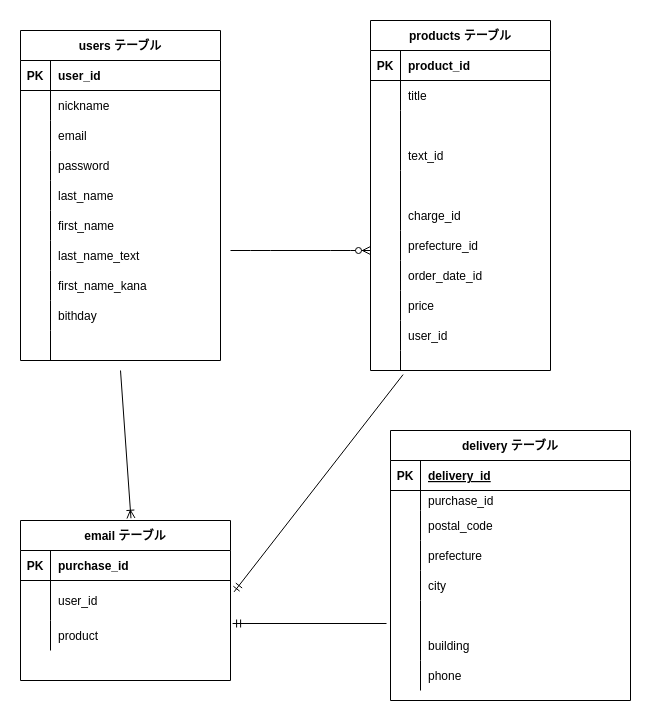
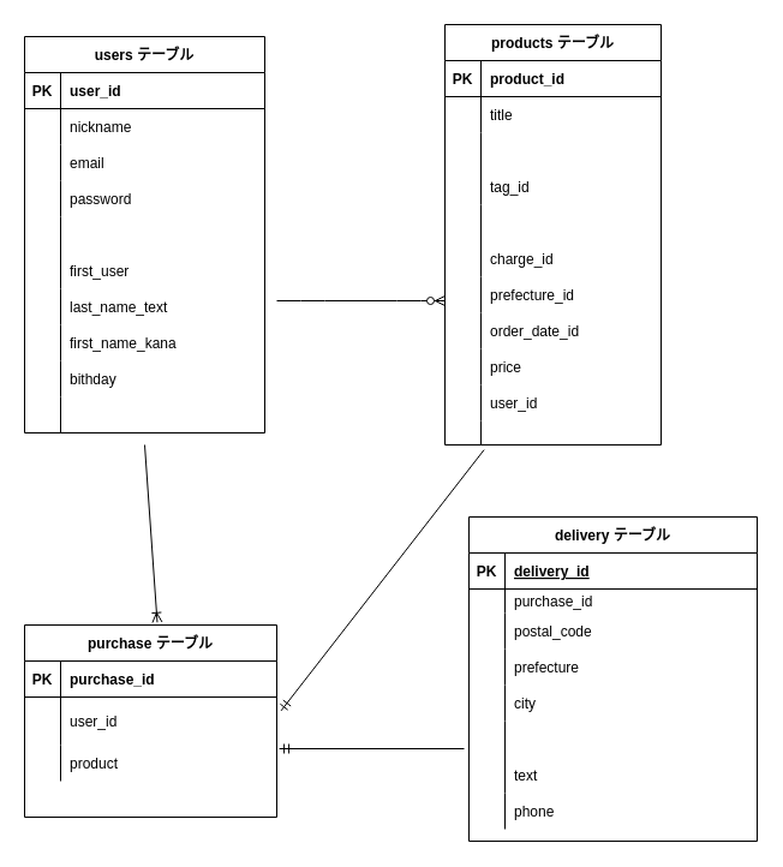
- <mxCell id="44" value="text_id" style="shape=partialRectangle;connectable=0;fillColor=none;top=0;left=0;bottom=0;right=0;align=left;spacingLeft=6;overflow=hidden;" vertex="1" parent="42"><mxGeometry x="30" width="150" height="30" as="geometry" /></mxCell>
+ <mxCell id="44" value="tag_id" style="shape=partialRectangle;connectable=0;fillColor=none;top=0;left=0;bottom=0;right=0;align=left;spacingLeft=6;overflow=hidden;" vertex="1" parent="42"><mxGeometry x="30" width="150" height="30" as="geometry" /></mxCell>
- <mxCell id="17" value="last_name" style="shape=partialRectangle;connectable=0;fillColor=none;top=0;left=0;bottom=0;right=0;align=left;spacingLeft=6;overflow=hidden;horizontal=1;" vertex="1" parent="15"><mxGeometry x="30" width="170" height="30" as="geometry" /></mxCell>
- <mxCell id="20" value="first_name" style="shape=partialRectangle;connectable=0;fillColor=none;top=0;left=0;bottom=0;right=0;align=left;spacingLeft=6;overflow=hidden;horizontal=1;" vertex="1" parent="18"><mxGeometry x="30" width="170" height="30" as="geometry" /></mxCell>
+ <mxCell id="20" value="first_user" style="shape=partialRectangle;connectable=0;fillColor=none;top=0;left=0;bottom=0;right=0;align=left;spacingLeft=6;overflow=hidden;horizontal=1;" vertex="1" parent="18"><mxGeometry x="30" width="170" height="30" as="geometry" /></mxCell>
- <mxCell id="90" value="email テーブル" style="shape=table;startSize=30;container=1;collapsible=1;childLayout=tableLayout;fixedRows=1;rowLines=0;fontStyle=1;align=center;resizeLast=1;" vertex="1" parent="1"><mxGeometry x="20" y="520" width="210" height="160" as="geometry" /></mxCell>
+ <mxCell id="90" value="purchase テーブル" style="shape=table;startSize=30;container=1;collapsible=1;childLayout=tableLayout;fixedRows=1;rowLines=0;fontStyle=1;align=center;resizeLast=1;" vertex="1" parent="1"><mxGeometry x="20" y="520" width="210" height="160" as="geometry" /></mxCell>
- <mxCell id="85" value="building" style="shape=partialRectangle;connectable=0;fillColor=none;top=0;left=0;bottom=0;right=0;align=left;spacingLeft=6;overflow=hidden;" vertex="1" parent="83"><mxGeometry x="30" width="210" height="30" as="geometry" /></mxCell>
+ <mxCell id="85" value="text" style="shape=partialRectangle;connectable=0;fillColor=none;top=0;left=0;bottom=0;right=0;align=left;spacingLeft=6;overflow=hidden;" vertex="1" parent="83"><mxGeometry x="30" width="210" height="30" as="geometry" /></mxCell>
